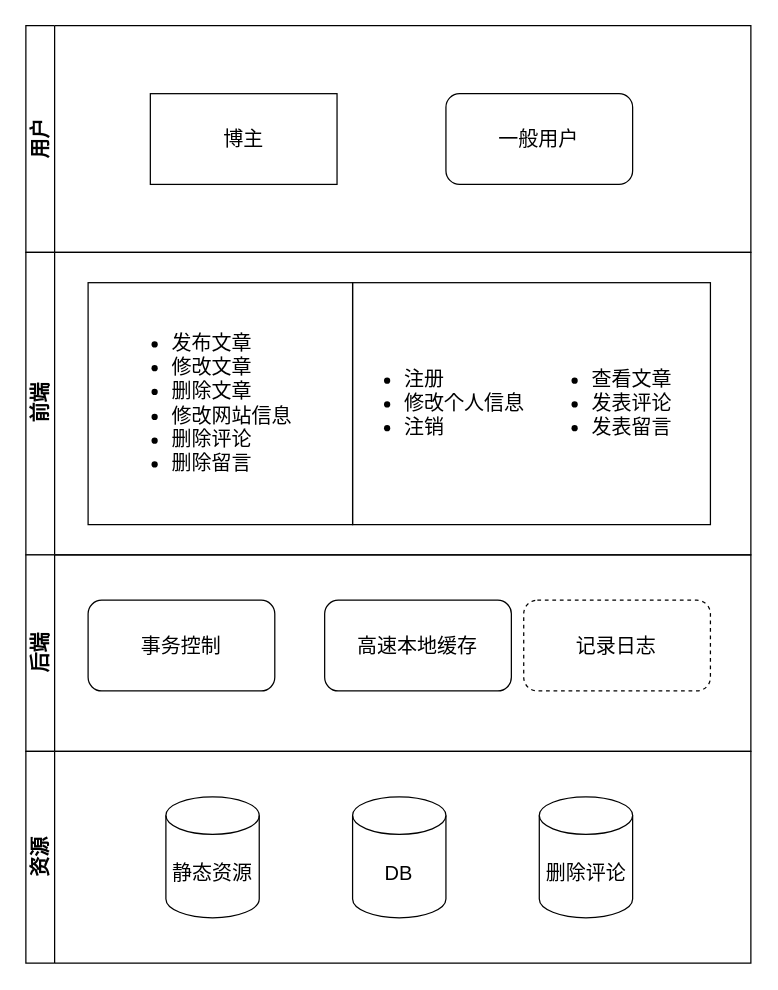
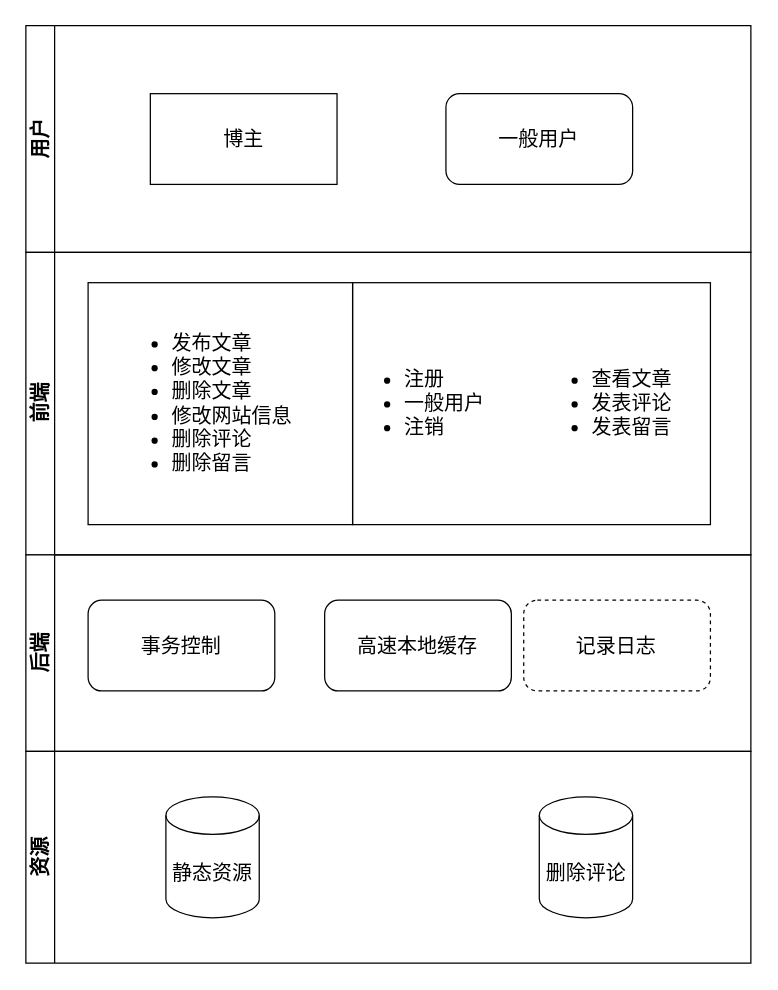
- <mxCell id="10" value="&lt;ul style=&quot;font-size: 16px;&quot;&gt;&lt;li style=&quot;font-size: 16px;&quot;&gt;注册&lt;/li&gt;&lt;li style=&quot;font-size: 16px;&quot;&gt;修改个人信息&lt;/li&gt;&lt;li style=&quot;font-size: 16px;&quot;&gt;注销&lt;/li&gt;&lt;/ul&gt;" style="text;strokeColor=none;fillColor=none;html=1;whiteSpace=wrap;verticalAlign=middle;overflow=hidden;fontSize=16;" vertex="1" parent="6"><mxGeometry x="261.373" y="24.194" width="149.356" height="193.548" as="geometry" /></mxCell>
+ <mxCell id="10" value="&lt;ul style=&quot;font-size: 16px;&quot;&gt;&lt;li style=&quot;font-size: 16px;&quot;&gt;注册&lt;/li&gt;&lt;li style=&quot;font-size: 16px;&quot;&gt;一般用户&lt;/li&gt;&lt;li style=&quot;font-size: 16px;&quot;&gt;注销&lt;/li&gt;&lt;/ul&gt;" style="text;strokeColor=none;fillColor=none;html=1;whiteSpace=wrap;verticalAlign=middle;overflow=hidden;fontSize=16;" vertex="1" parent="6"><mxGeometry x="261.373" y="24.194" width="149.356" height="193.548" as="geometry" /></mxCell>
- <mxCell id="18" value="DB" style="shape=cylinder3;whiteSpace=wrap;html=1;boundedLbl=1;backgroundOutline=1;size=15;fontSize=16;" vertex="1" parent="16"><mxGeometry x="261.373" y="36.29" width="74.678" height="96.774" as="geometry" /></mxCell>
